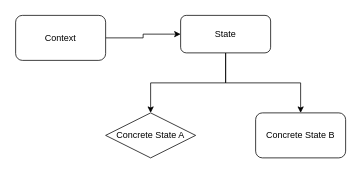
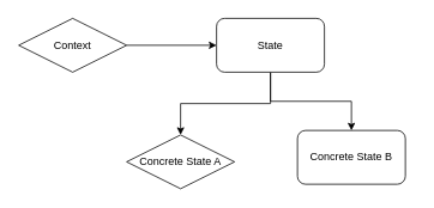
- <mxCell id="6" value="State" style="rounded=1;whiteSpace=wrap;html=1;" vertex="1" parent="1"><mxGeometry x="240" y="20" width="120" height="50" as="geometry" /></mxCell>
+ <mxCell id="6" value="State" style="rounded=1;whiteSpace=wrap;html=1;" vertex="1" parent="1"><mxGeometry x="240" y="20" width="120" height="60" as="geometry" /></mxCell>
- <mxCell id="3" value="Context" style="rounded=1;whiteSpace=wrap;html=1;" vertex="1" parent="1"><mxGeometry x="20" y="20" width="120" height="60" as="geometry" /></mxCell>
+ <mxCell id="3" value="Context" style="rhombus;whiteSpace=wrap;html=1;" vertex="1" parent="1"><mxGeometry x="20" y="20" width="120" height="60" as="geometry" /></mxCell>
- <mxCell id="7" value="&lt;span&gt;Concrete State B&lt;/span&gt;" style="rounded=1;whiteSpace=wrap;html=1;" vertex="1" parent="1"><mxGeometry x="340" y="150" width="120" height="60" as="geometry" /></mxCell>
+ <mxCell id="7" value="&lt;span&gt;Concrete State B&lt;/span&gt;" style="rounded=1;whiteSpace=wrap;html=1;" vertex="1" parent="1"><mxGeometry x="330" y="145" width="120" height="60" as="geometry" /></mxCell>
